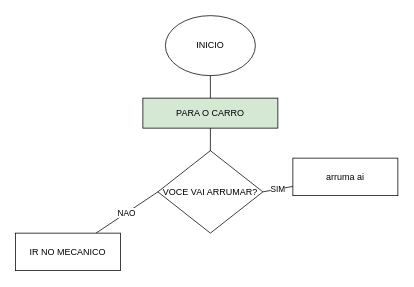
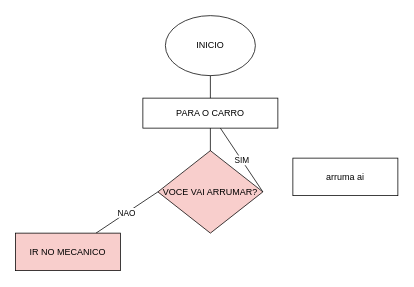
- <mxCell id="4" value="PARA O CARRO" style="rounded=0;whiteSpace=wrap;html=1;fillColor=#d5e8d4;" vertex="1" parent="1"><mxGeometry x="190" y="130" width="180" height="40" as="geometry" /></mxCell>
+ <mxCell id="4" value="PARA O CARRO" style="rounded=0;whiteSpace=wrap;html=1;" vertex="1" parent="1"><mxGeometry x="190" y="130" width="180" height="40" as="geometry" /></mxCell>
- <mxCell id="9" value="SIM" style="endArrow=none;html=1;rounded=0;exitX=1;exitY=0.5;exitDx=0;exitDy=0;" edge="1" parent="1" target="10" source="6"><mxGeometry width="50" height="50" relative="1" as="geometry"><mxPoint x="590" y="255" as="sourcePoint" /><mxPoint x="500" y="255" as="targetPoint" /></mxGeometry></mxCell>
+ <mxCell id="9" value="SIM" style="endArrow=none;html=1;rounded=0;exitX=1;exitY=0.5;exitDx=0;exitDy=0;" edge="1" parent="1" target="4" source="6"><mxGeometry width="50" height="50" relative="1" as="geometry"><mxPoint x="590" y="255" as="sourcePoint" /><mxPoint x="500" y="255" as="targetPoint" /></mxGeometry></mxCell>
- <mxCell id="6" value="VOCE VAI ARRUMAR?" style="rhombus;whiteSpace=wrap;html=1;" vertex="1" parent="1"><mxGeometry x="210" y="200" width="140" height="110" as="geometry" /></mxCell>
+ <mxCell id="6" value="VOCE VAI ARRUMAR?" style="rhombus;whiteSpace=wrap;html=1;fillColor=#f8cecc;" vertex="1" parent="1"><mxGeometry x="210" y="200" width="140" height="110" as="geometry" /></mxCell>
- <mxCell id="8" value="IR NO MECANICO" style="rounded=0;whiteSpace=wrap;html=1;" vertex="1" parent="1"><mxGeometry x="20" y="310" width="140" height="50" as="geometry" /></mxCell>
+ <mxCell id="8" value="IR NO MECANICO" style="rounded=0;whiteSpace=wrap;html=1;fillColor=#f8cecc;" vertex="1" parent="1"><mxGeometry x="20" y="310" width="140" height="50" as="geometry" /></mxCell>
